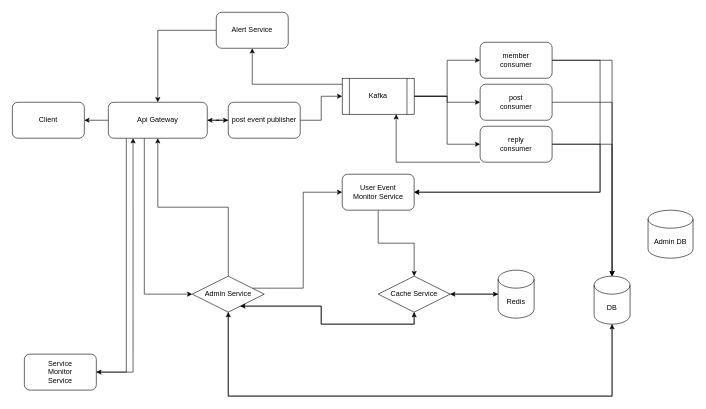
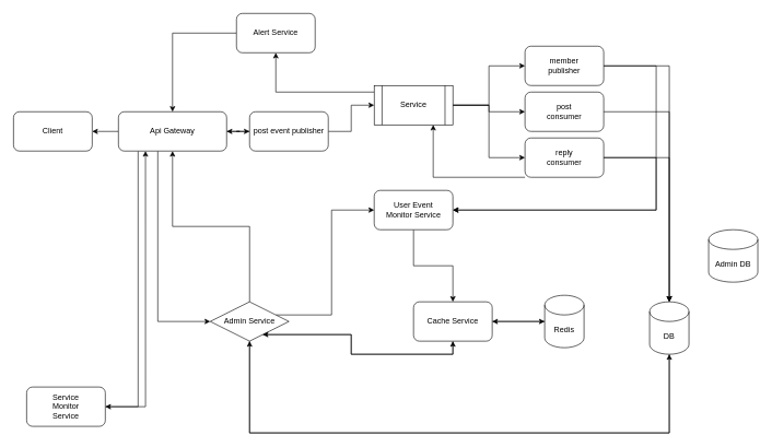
- <mxCell id="37" value="member&lt;br&gt;consumer" style="rounded=1;whiteSpace=wrap;html=1;" parent="1" vertex="1"><mxGeometry x="800" y="70" width="120" height="60" as="geometry" /></mxCell>
+ <mxCell id="37" value="member&lt;br&gt;publisher" style="rounded=1;whiteSpace=wrap;html=1;" parent="1" vertex="1"><mxGeometry x="800" y="70" width="120" height="60" as="geometry" /></mxCell>
- <mxCell id="33" value="Kafka" style="shape=process;whiteSpace=wrap;html=1;backgroundOutline=1;" parent="1" vertex="1"><mxGeometry x="570" y="130" width="120" height="60" as="geometry" /></mxCell>
+ <mxCell id="33" value="Service" style="shape=process;whiteSpace=wrap;html=1;backgroundOutline=1;" parent="1" vertex="1"><mxGeometry x="570" y="130" width="120" height="60" as="geometry" /></mxCell>
- <mxCell id="23" value="Cache Service" style="rhombus;whiteSpace=wrap;html=1;" parent="1" vertex="1"><mxGeometry x="630" y="460" width="120" height="60" as="geometry" /></mxCell>
+ <mxCell id="23" value="Cache Service" style="rounded=1;whiteSpace=wrap;html=1;" parent="1" vertex="1"><mxGeometry x="630" y="460" width="120" height="60" as="geometry" /></mxCell>
